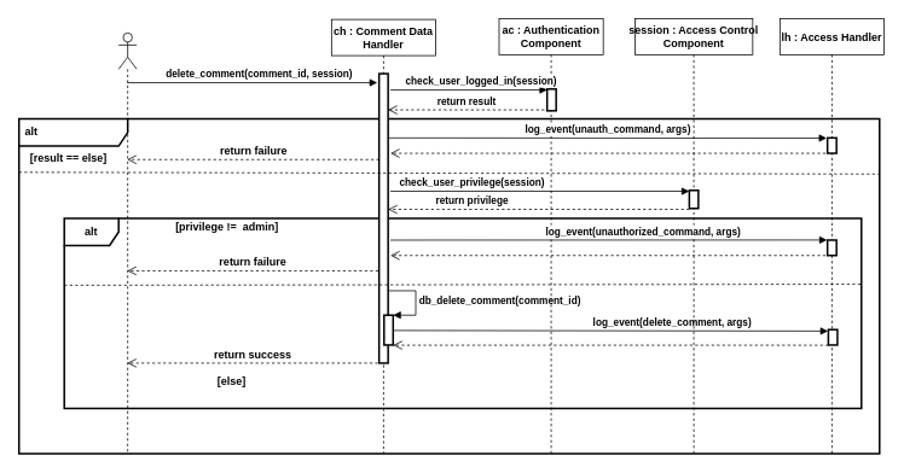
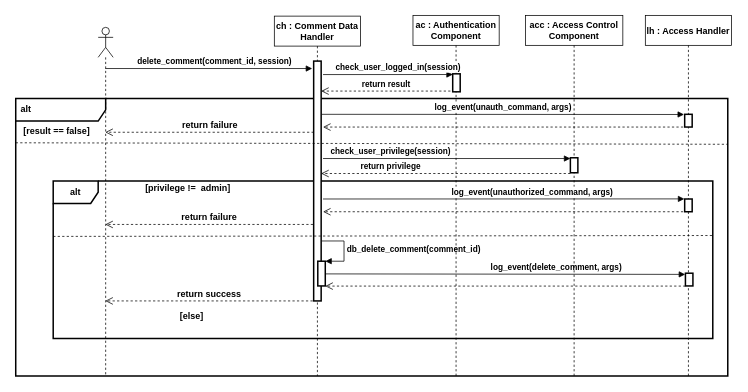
- <mxCell id="29" value="session : Access Control&#10;Component" style="shape=umlLifeline;perimeter=lifelinePerimeter;container=1;collapsible=0;recursiveResize=0;rounded=0;shadow=0;strokeWidth=1;fontStyle=1" parent="1" vertex="1"><mxGeometry x="700" y="20" width="130" height="481" as="geometry" /></mxCell>
+ <mxCell id="29" value="acc : Access Control&#10;Component" style="shape=umlLifeline;perimeter=lifelinePerimeter;container=1;collapsible=0;recursiveResize=0;rounded=0;shadow=0;strokeWidth=1;fontStyle=1" parent="1" vertex="1"><mxGeometry x="700" y="20" width="130" height="481" as="geometry" /></mxCell>
- <mxCell id="17" value="&lt;b&gt;[result == else]&lt;/b&gt;" style="text;html=1;strokeColor=none;fillColor=none;align=center;verticalAlign=middle;whiteSpace=wrap;rounded=0;" parent="1" vertex="1"><mxGeometry x="20" y="160" width="110" height="30" as="geometry" /></mxCell>
+ <mxCell id="17" value="&lt;b&gt;[result == false]&lt;/b&gt;" style="text;html=1;strokeColor=none;fillColor=none;align=center;verticalAlign=middle;whiteSpace=wrap;rounded=0;" parent="1" vertex="1"><mxGeometry x="20" y="160" width="110" height="30" as="geometry" /></mxCell>
